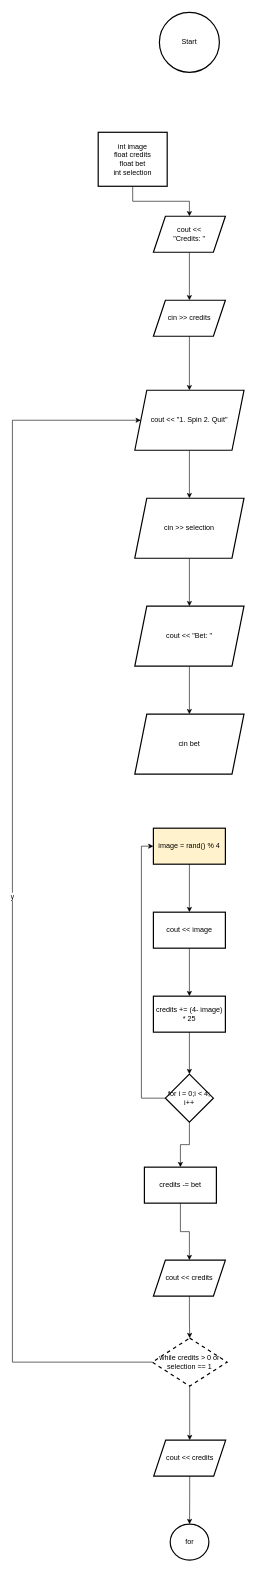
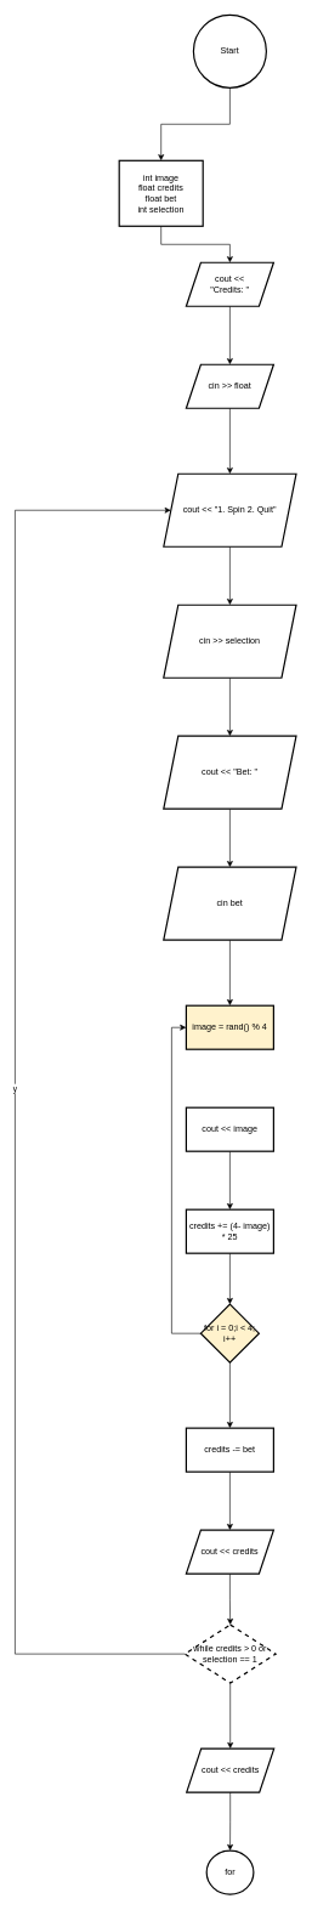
+ <mxCell id="2" value="" style="edgeStyle=orthogonalEdgeStyle;rounded=0;orthogonalLoop=1;jettySize=auto;html=1;" edge="1" parent="1" source="3" target="5"><mxGeometry relative="1" as="geometry" /></mxCell>
- <mxCell id="9" value="cin &amp;gt;&amp;gt; credits" style="shape=parallelogram;perimeter=parallelogramPerimeter;whiteSpace=wrap;html=1;fixedSize=1;strokeWidth=2;" vertex="1" parent="1"><mxGeometry x="255" y="500" width="120" height="60" as="geometry" /></mxCell>
+ <mxCell id="9" value="cin &amp;gt;&amp;gt; float" style="shape=parallelogram;perimeter=parallelogramPerimeter;whiteSpace=wrap;html=1;fixedSize=1;strokeWidth=2;" vertex="1" parent="1"><mxGeometry x="255" y="500" width="120" height="60" as="geometry" /></mxCell>
+ <mxCell id="18" style="edgeStyle=orthogonalEdgeStyle;rounded=0;orthogonalLoop=1;jettySize=auto;html=1;exitX=0.5;exitY=1;exitDx=0;exitDy=0;entryX=0.5;entryY=0;entryDx=0;entryDy=0;" edge="1" parent="1" source="19" target="15"><mxGeometry relative="1" as="geometry" /></mxCell>
- <mxCell id="14" value="" style="edgeStyle=orthogonalEdgeStyle;rounded=0;orthogonalLoop=1;jettySize=auto;html=1;" edge="1" parent="1" source="15" target="21"><mxGeometry relative="1" as="geometry" /></mxCell>
- <mxCell id="26" value="for i = 0;i &amp;lt; 4;&lt;br&gt;i++" style="rhombus;whiteSpace=wrap;html=1;strokeWidth=2;" vertex="1" parent="1"><mxGeometry x="275" y="1790" width="80" height="80" as="geometry" /></mxCell>
+ <mxCell id="26" value="for i = 0;i &amp;lt; 4;&lt;br&gt;i++" style="rhombus;whiteSpace=wrap;html=1;strokeWidth=2;fillColor=#fff2cc;" vertex="1" parent="1"><mxGeometry x="275" y="1790" width="80" height="80" as="geometry" /></mxCell>
- <mxCell id="28" value="credits -= bet" style="whiteSpace=wrap;html=1;strokeWidth=2;" vertex="1" parent="1"><mxGeometry x="240" y="1945" width="120" height="60" as="geometry" /></mxCell>
+ <mxCell id="28" value="credits -= bet" style="whiteSpace=wrap;html=1;strokeWidth=2;" vertex="1" parent="1"><mxGeometry x="255" y="1960" width="120" height="60" as="geometry" /></mxCell>
